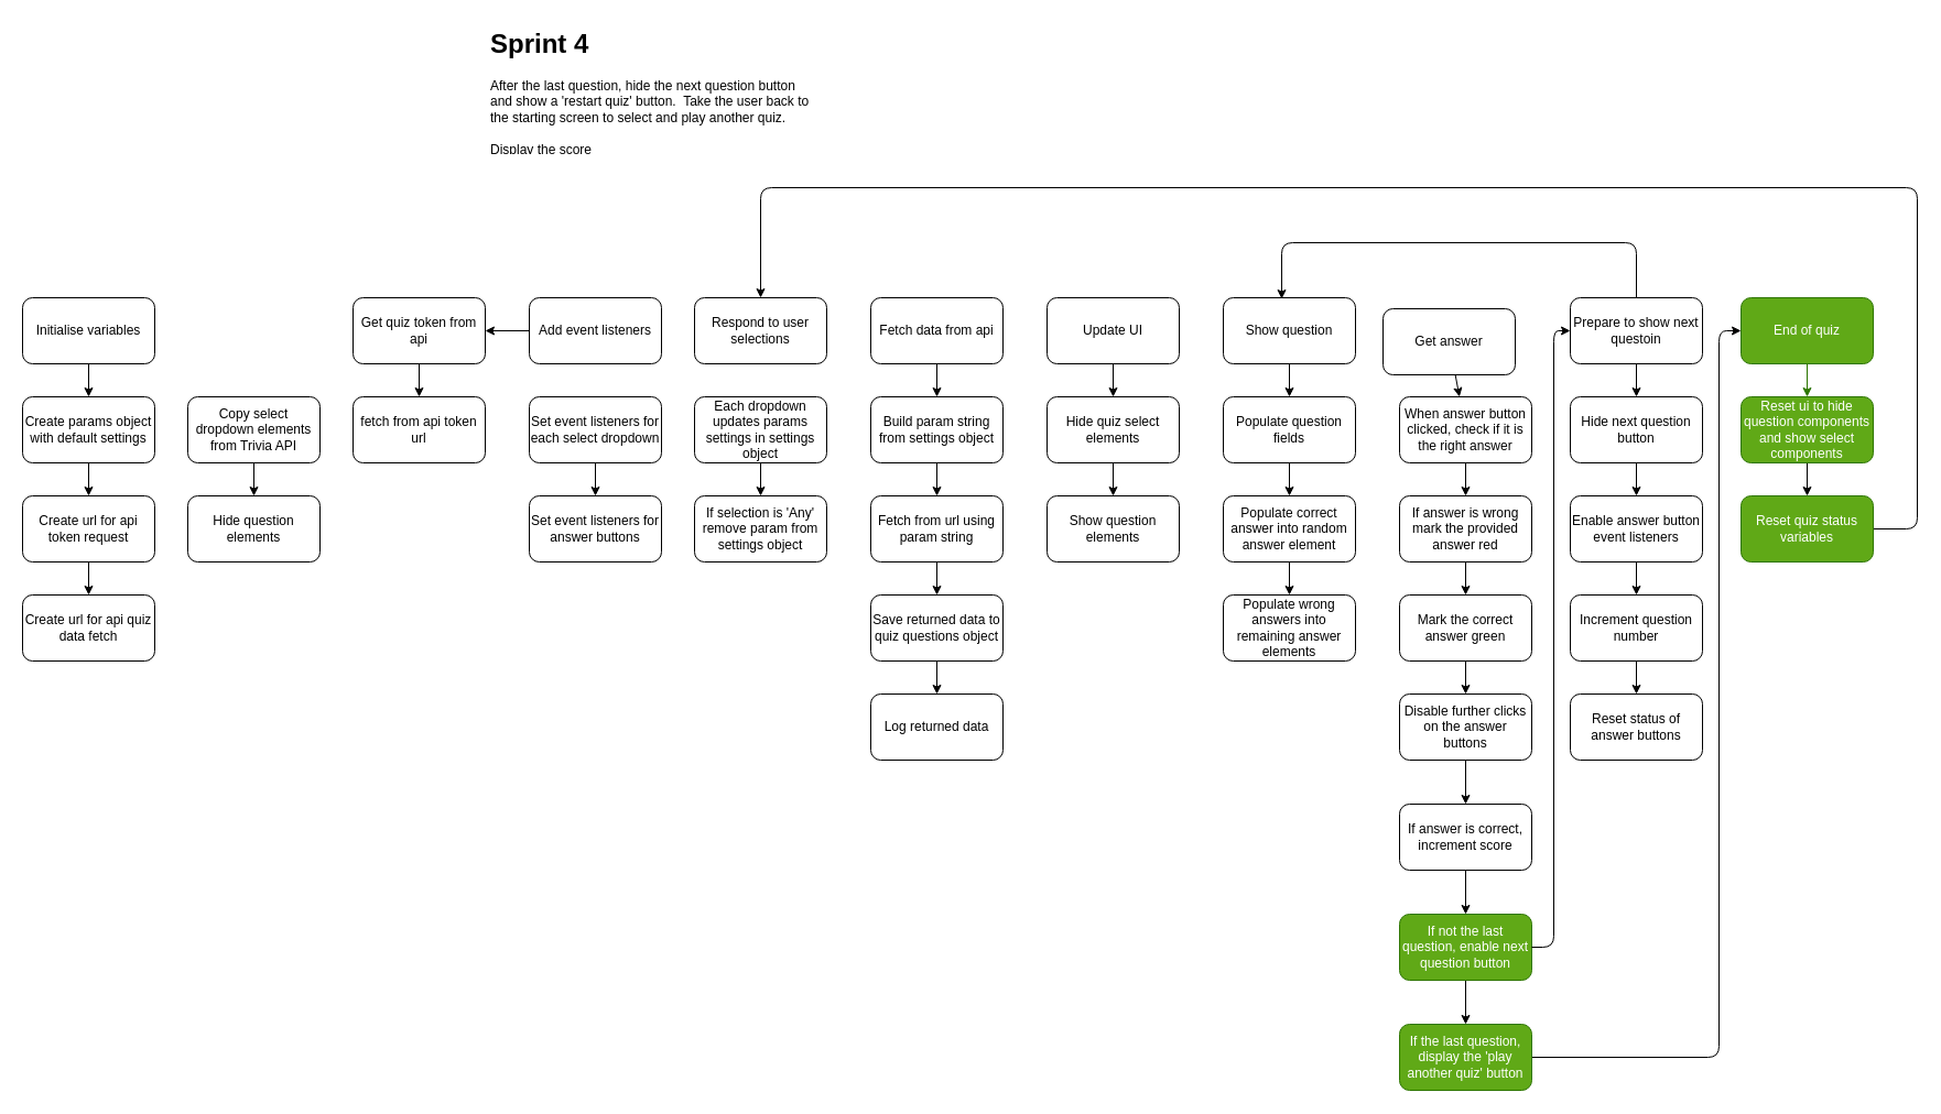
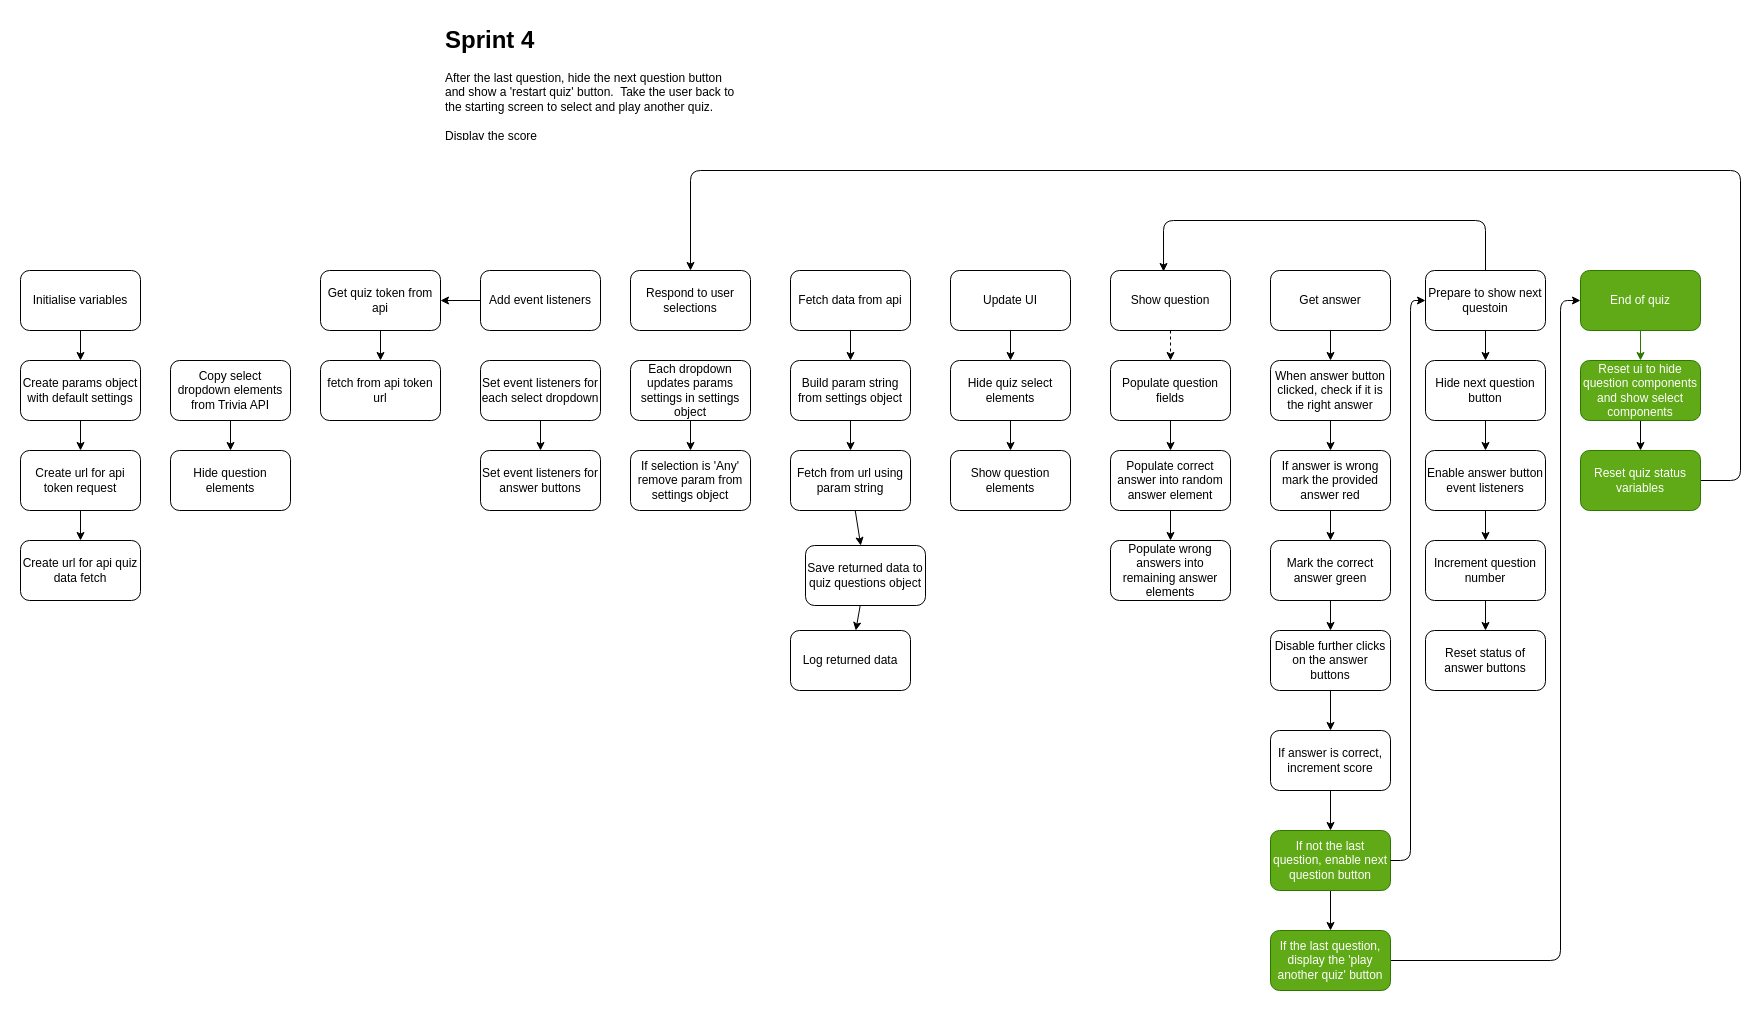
- <mxCell id="47" value="Get answer" style="rounded=1;whiteSpace=wrap;html=1;" parent="1" vertex="1"><mxGeometry x="1255" y="280" width="120" height="60" as="geometry" /></mxCell>
+ <mxCell id="47" value="Get answer" style="rounded=1;whiteSpace=wrap;html=1;" parent="1" vertex="1"><mxGeometry x="1270" y="270" width="120" height="60" as="geometry" /></mxCell>
- <mxCell id="36" value="" style="edgeStyle=none;html=1;" parent="1" source="37" target="39" edge="1"><mxGeometry relative="1" as="geometry" /></mxCell>
+ <mxCell id="36" value="" style="edgeStyle=none;html=1;dashed=1;" parent="1" source="37" target="39" edge="1"><mxGeometry relative="1" as="geometry" /></mxCell>
- <mxCell id="23" value="Save returned data to quiz questions object" style="rounded=1;whiteSpace=wrap;html=1;" parent="1" vertex="1"><mxGeometry x="790" y="540" width="120" height="60" as="geometry" /></mxCell>
+ <mxCell id="23" value="Save returned data to quiz questions object" style="rounded=1;whiteSpace=wrap;html=1;" parent="1" vertex="1"><mxGeometry x="805" y="545" width="120" height="60" as="geometry" /></mxCell>
